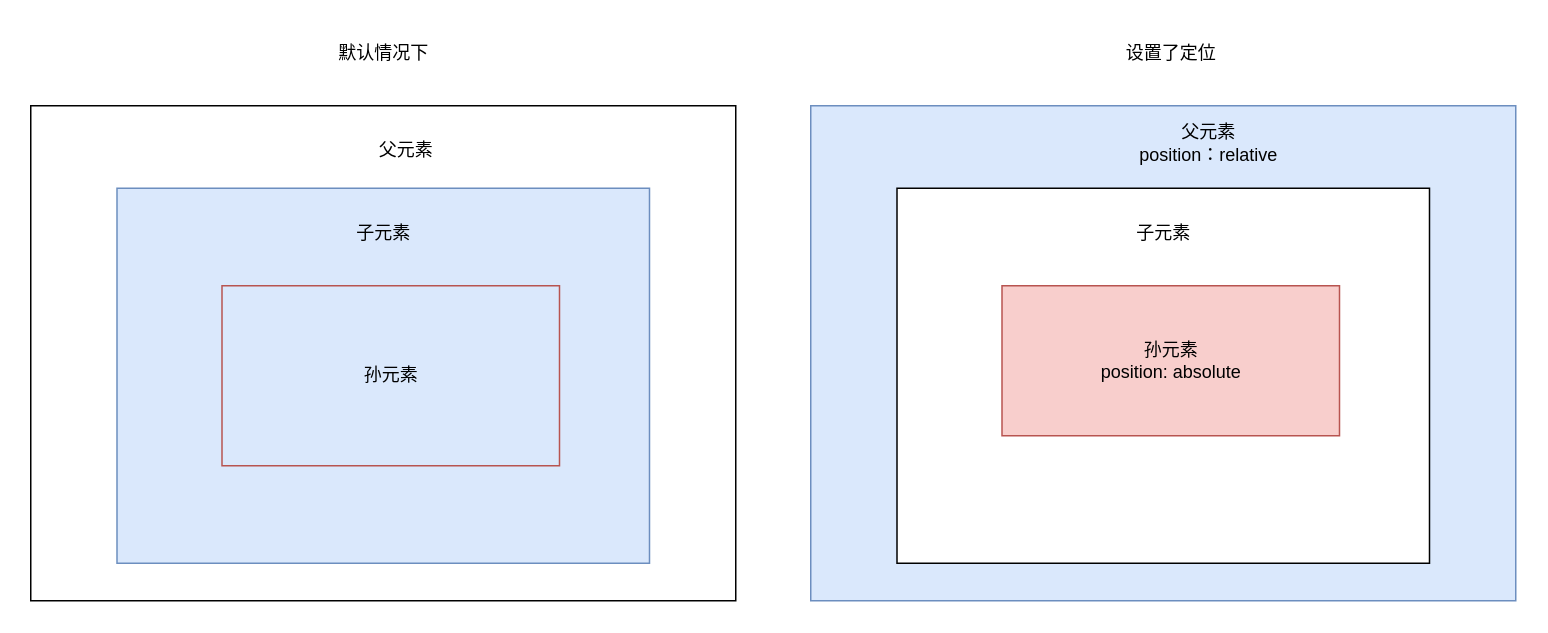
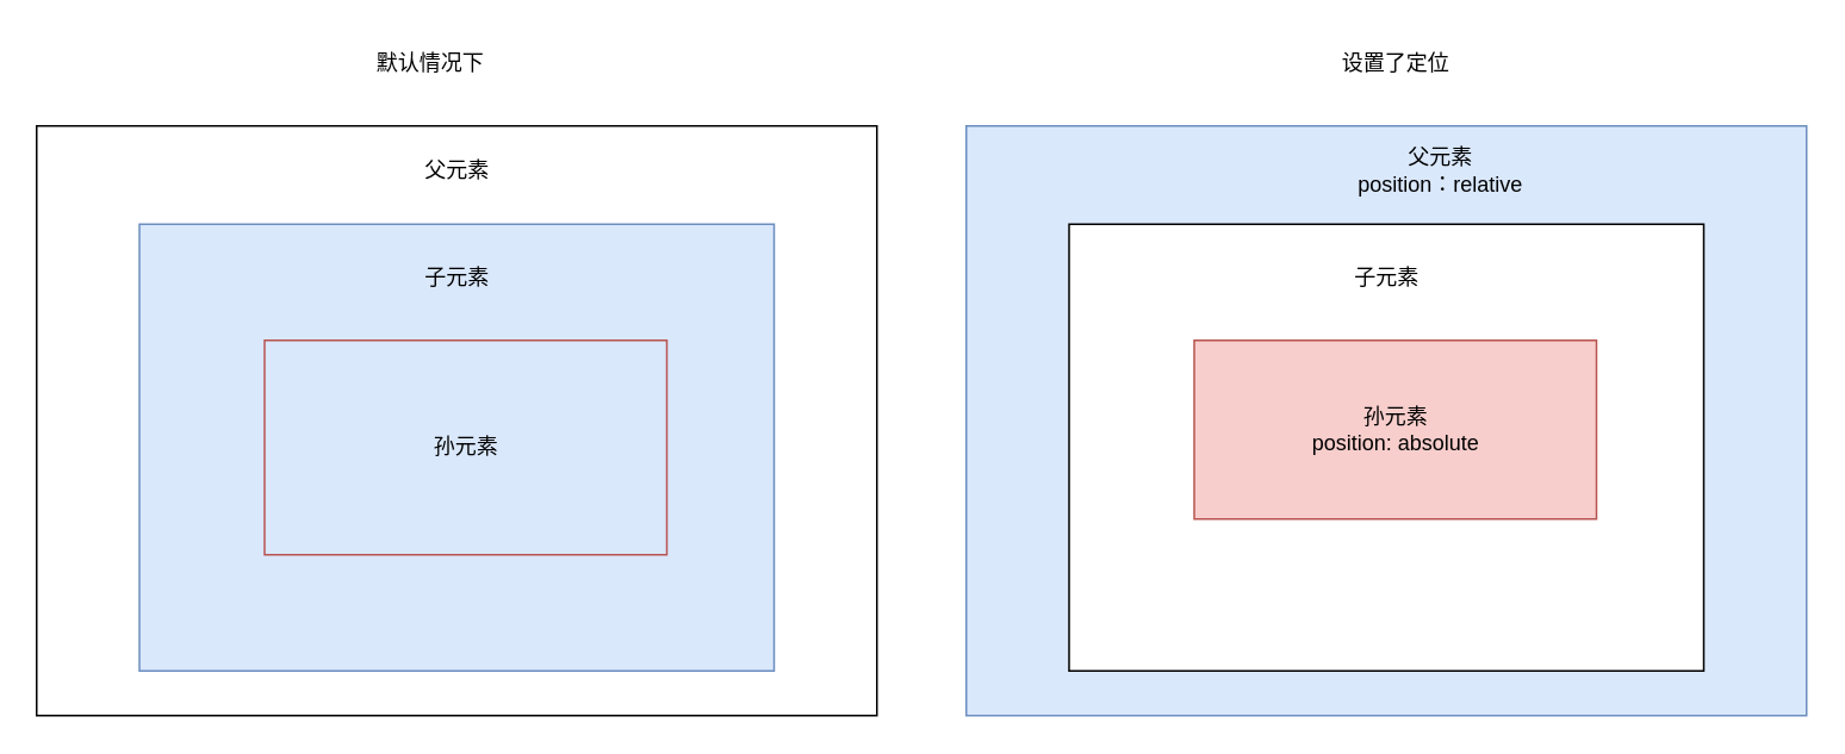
- <mxCell id="12" value="默认情况下" style="text;strokeColor=none;align=center;fillColor=none;html=1;verticalAlign=middle;whiteSpace=wrap;rounded=0;" vertex="1" parent="1"><mxGeometry x="197.5" y="20" width="115" height="30" as="geometry" /></mxCell>
+ <mxCell id="12" value="默认情况下" style="text;strokeColor=none;align=center;fillColor=none;html=1;verticalAlign=middle;whiteSpace=wrap;rounded=0;" vertex="1" parent="1"><mxGeometry x="182.5" y="20" width="115" height="30" as="geometry" /></mxCell>
- <mxCell id="3" value="父元素" style="text;strokeColor=none;align=center;fillColor=none;html=1;verticalAlign=middle;whiteSpace=wrap;rounded=0;" vertex="1" parent="1"><mxGeometry x="212.5" y="85" width="115" height="30" as="geometry" /></mxCell>
+ <mxCell id="3" value="父元素" style="text;strokeColor=none;align=center;fillColor=none;html=1;verticalAlign=middle;whiteSpace=wrap;rounded=0;" vertex="1" parent="1"><mxGeometry x="197.5" y="80" width="115" height="30" as="geometry" /></mxCell>
